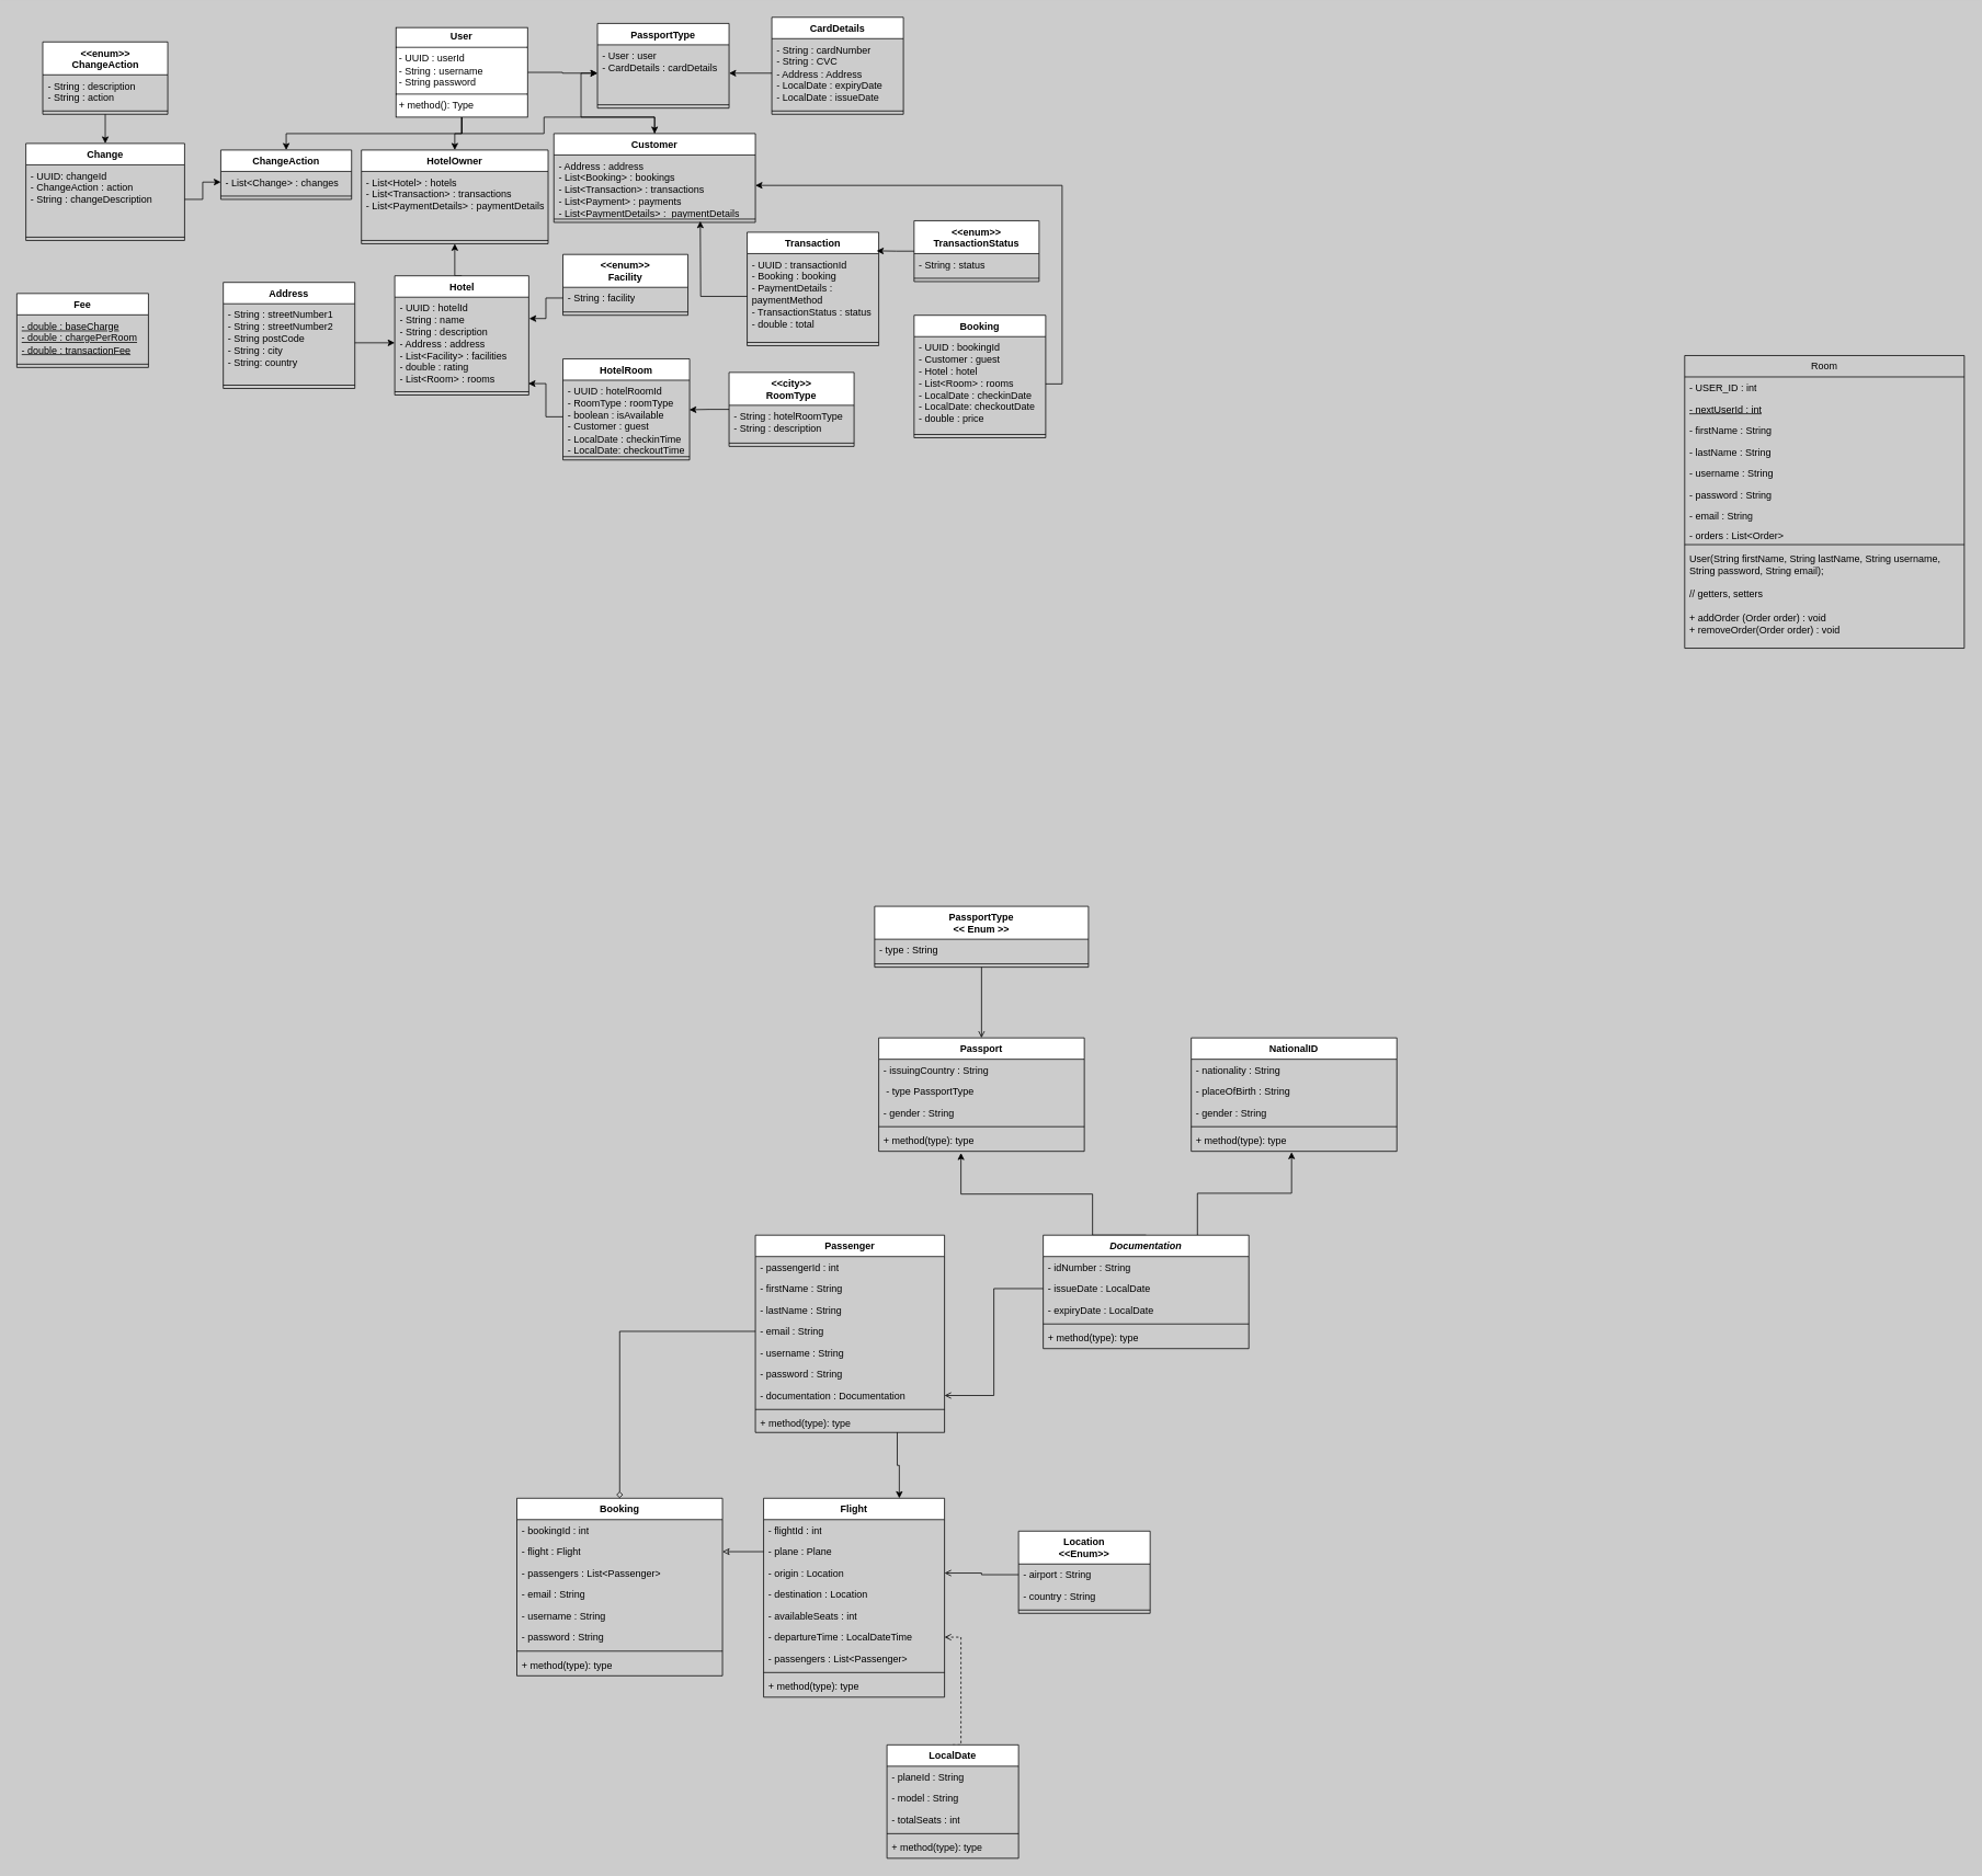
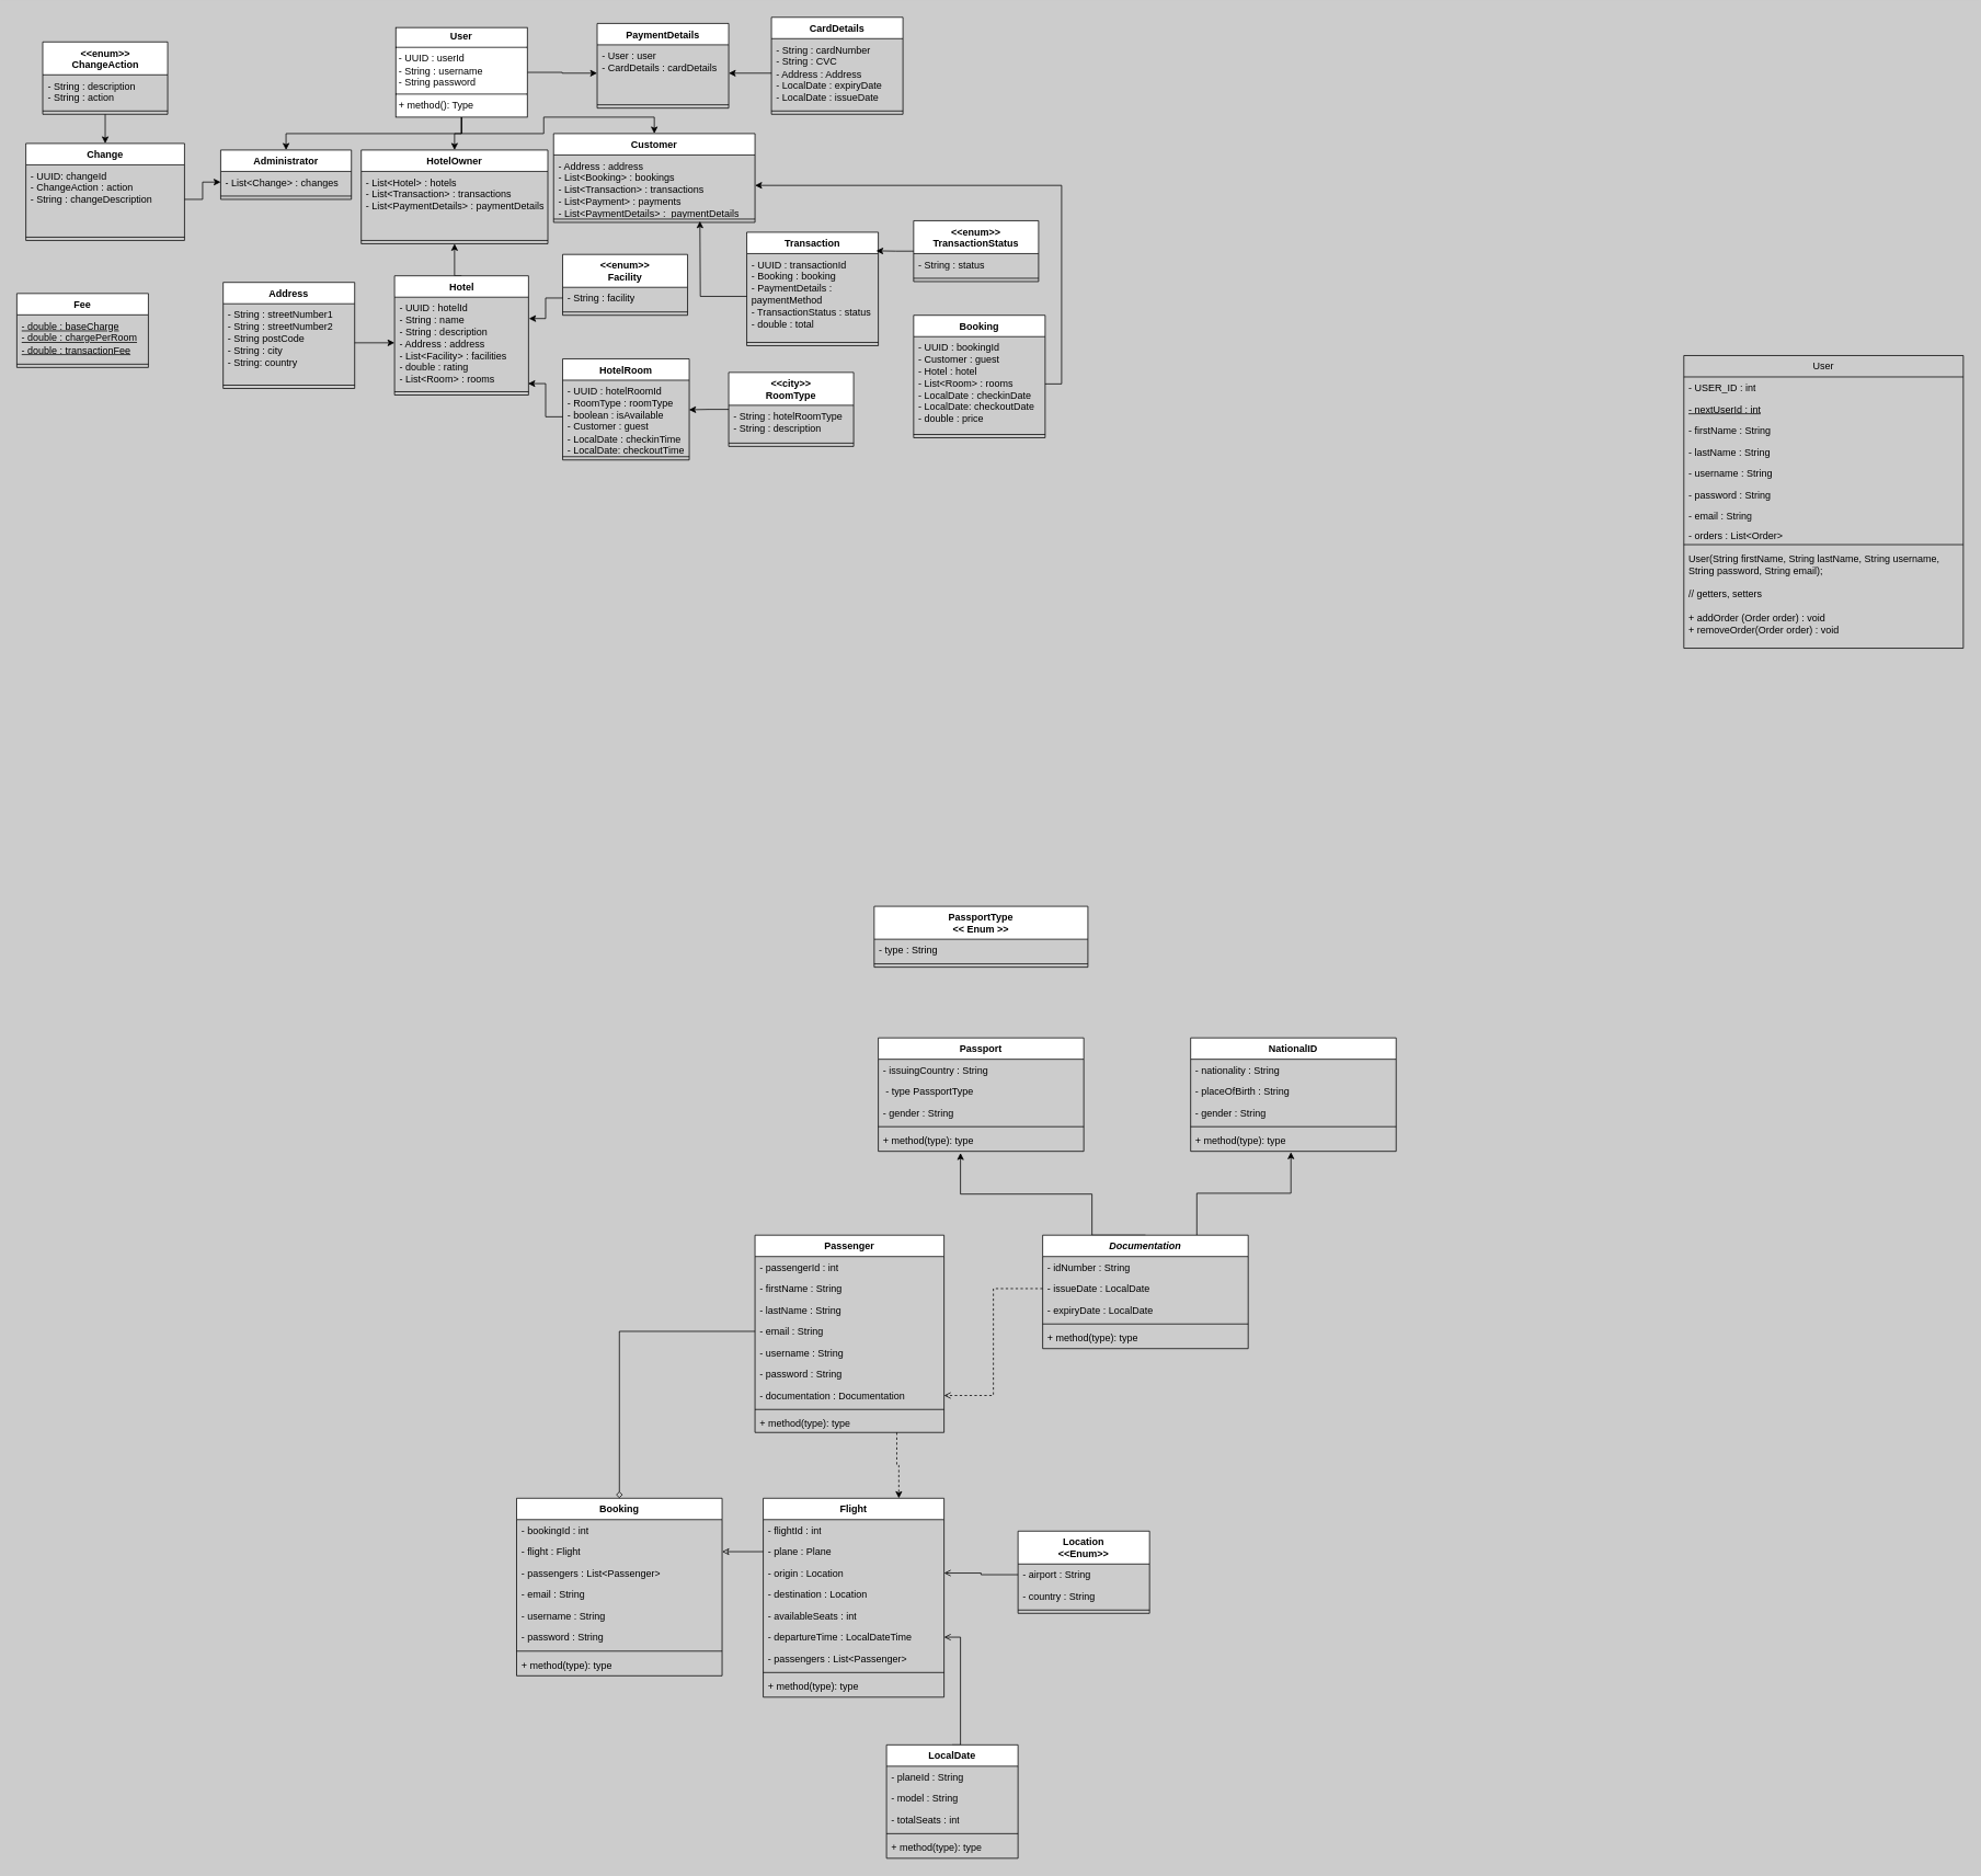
- <mxCell id="98" value="PassportType" style="swimlane;fontStyle=1;align=center;verticalAlign=top;childLayout=stackLayout;horizontal=1;startSize=26;horizontalStack=0;resizeParent=1;resizeParentMax=0;resizeLast=0;collapsible=1;marginBottom=0;whiteSpace=wrap;html=1;" vertex="1" parent="1"><mxGeometry x="726" y="28" width="160" height="103" as="geometry" /></mxCell>
+ <mxCell id="98" value="PaymentDetails" style="swimlane;fontStyle=1;align=center;verticalAlign=top;childLayout=stackLayout;horizontal=1;startSize=26;horizontalStack=0;resizeParent=1;resizeParentMax=0;resizeLast=0;collapsible=1;marginBottom=0;whiteSpace=wrap;html=1;" vertex="1" parent="1"><mxGeometry x="726" y="28" width="160" height="103" as="geometry" /></mxCell>
- <mxCell id="94" value="" style="edgeStyle=orthogonalEdgeStyle;rounded=0;orthogonalLoop=1;jettySize=auto;html=1;" edge="1" parent="1" source="95" target="99"><mxGeometry relative="1" as="geometry" /></mxCell>
- <mxCell id="88" value="ChangeAction" style="swimlane;fontStyle=1;align=center;verticalAlign=top;childLayout=stackLayout;horizontal=1;startSize=26;horizontalStack=0;resizeParent=1;resizeParentMax=0;resizeLast=0;collapsible=1;marginBottom=0;whiteSpace=wrap;html=1;" vertex="1" parent="1"><mxGeometry x="268" y="182" width="159" height="60" as="geometry" /></mxCell>
+ <mxCell id="88" value="Administrator" style="swimlane;fontStyle=1;align=center;verticalAlign=top;childLayout=stackLayout;horizontal=1;startSize=26;horizontalStack=0;resizeParent=1;resizeParentMax=0;resizeLast=0;collapsible=1;marginBottom=0;whiteSpace=wrap;html=1;" vertex="1" parent="1"><mxGeometry x="268" y="182" width="159" height="60" as="geometry" /></mxCell>
- <mxCell id="2" value="Room" style="swimlane;fontStyle=0;childLayout=stackLayout;horizontal=1;startSize=26;fillColor=none;horizontalStack=0;resizeParent=1;resizeParentMax=0;resizeLast=0;collapsible=1;marginBottom=0;whiteSpace=wrap;html=1;" parent="1" vertex="1"><mxGeometry x="2048" y="432" width="340" height="356" as="geometry" /></mxCell>
+ <mxCell id="2" value="User" style="swimlane;fontStyle=0;childLayout=stackLayout;horizontal=1;startSize=26;fillColor=none;horizontalStack=0;resizeParent=1;resizeParentMax=0;resizeLast=0;collapsible=1;marginBottom=0;whiteSpace=wrap;html=1;" parent="1" vertex="1"><mxGeometry x="2048" y="432" width="340" height="356" as="geometry" /></mxCell>
- <mxCell id="75" style="edgeStyle=orthogonalEdgeStyle;rounded=0;orthogonalLoop=1;jettySize=auto;html=1;exitX=0.5;exitY=1;exitDx=0;exitDy=0;entryX=0.5;entryY=0;entryDx=0;entryDy=0;endArrow=open;endFill=0;" parent="1" source="76" target="69" edge="1"><mxGeometry relative="1" as="geometry" /></mxCell>
- <mxCell id="79" style="edgeStyle=orthogonalEdgeStyle;rounded=0;orthogonalLoop=1;jettySize=auto;html=1;exitX=0;exitY=0.5;exitDx=0;exitDy=0;endArrow=open;endFill=0;" parent="1" source="59" target="22" edge="1"><mxGeometry relative="1" as="geometry" /></mxCell>
+ <mxCell id="79" style="edgeStyle=orthogonalEdgeStyle;rounded=0;orthogonalLoop=1;jettySize=auto;html=1;exitX=0;exitY=0.5;exitDx=0;exitDy=0;endArrow=open;endFill=0;dashed=1;" parent="1" source="59" target="22" edge="1"><mxGeometry relative="1" as="geometry" /></mxCell>
- <mxCell id="14" style="edgeStyle=orthogonalEdgeStyle;rounded=0;orthogonalLoop=1;jettySize=auto;html=1;exitX=0.75;exitY=1;exitDx=0;exitDy=0;entryX=0.75;entryY=0;entryDx=0;entryDy=0;" parent="1" source="15" target="32" edge="1"><mxGeometry relative="1" as="geometry" /></mxCell>
+ <mxCell id="14" style="edgeStyle=orthogonalEdgeStyle;rounded=0;orthogonalLoop=1;jettySize=auto;html=1;exitX=0.75;exitY=1;exitDx=0;exitDy=0;entryX=0.75;entryY=0;entryDx=0;entryDy=0;dashed=1;" parent="1" source="15" target="32" edge="1"><mxGeometry relative="1" as="geometry" /></mxCell>
- <mxCell id="25" style="edgeStyle=orthogonalEdgeStyle;rounded=0;orthogonalLoop=1;jettySize=auto;html=1;exitX=0.5;exitY=0;exitDx=0;exitDy=0;entryX=1;entryY=0.5;entryDx=0;entryDy=0;endArrow=open;endFill=0;dashed=1;" parent="1" source="26" target="38" edge="1"><mxGeometry relative="1" as="geometry"><Array as="points"><mxPoint x="1168" y="2122" /><mxPoint x="1168" y="1991" /></Array></mxGeometry></mxCell>
+ <mxCell id="25" style="edgeStyle=orthogonalEdgeStyle;rounded=0;orthogonalLoop=1;jettySize=auto;html=1;exitX=0.5;exitY=0;exitDx=0;exitDy=0;entryX=1;entryY=0.5;entryDx=0;entryDy=0;endArrow=open;endFill=0;" parent="1" source="26" target="38" edge="1"><mxGeometry relative="1" as="geometry"><Array as="points"><mxPoint x="1168" y="2122" /><mxPoint x="1168" y="1991" /></Array></mxGeometry></mxCell>
